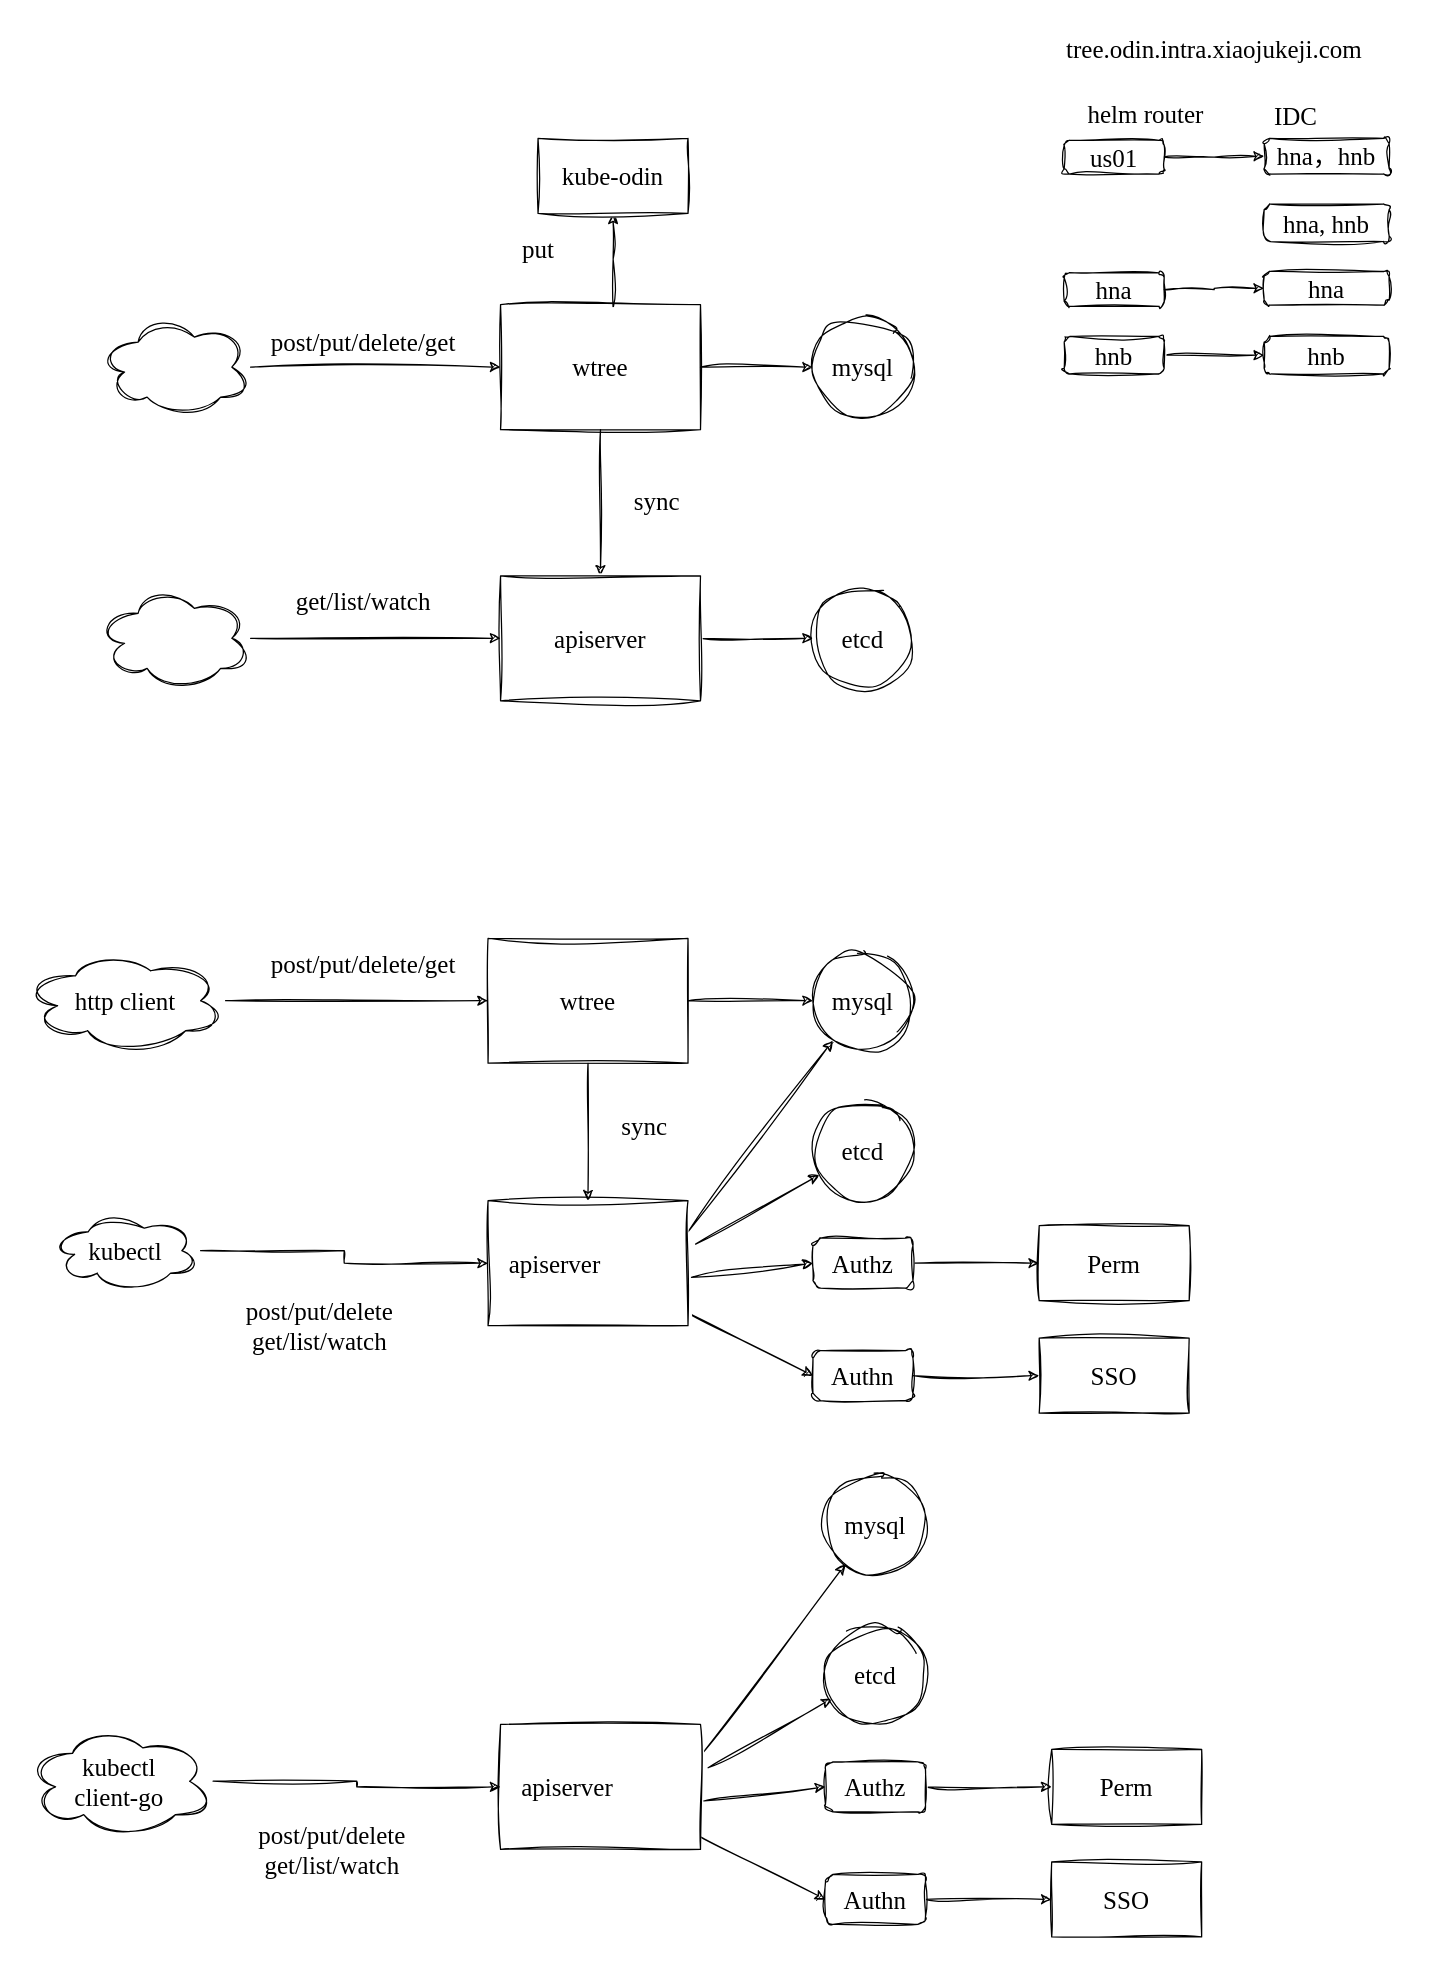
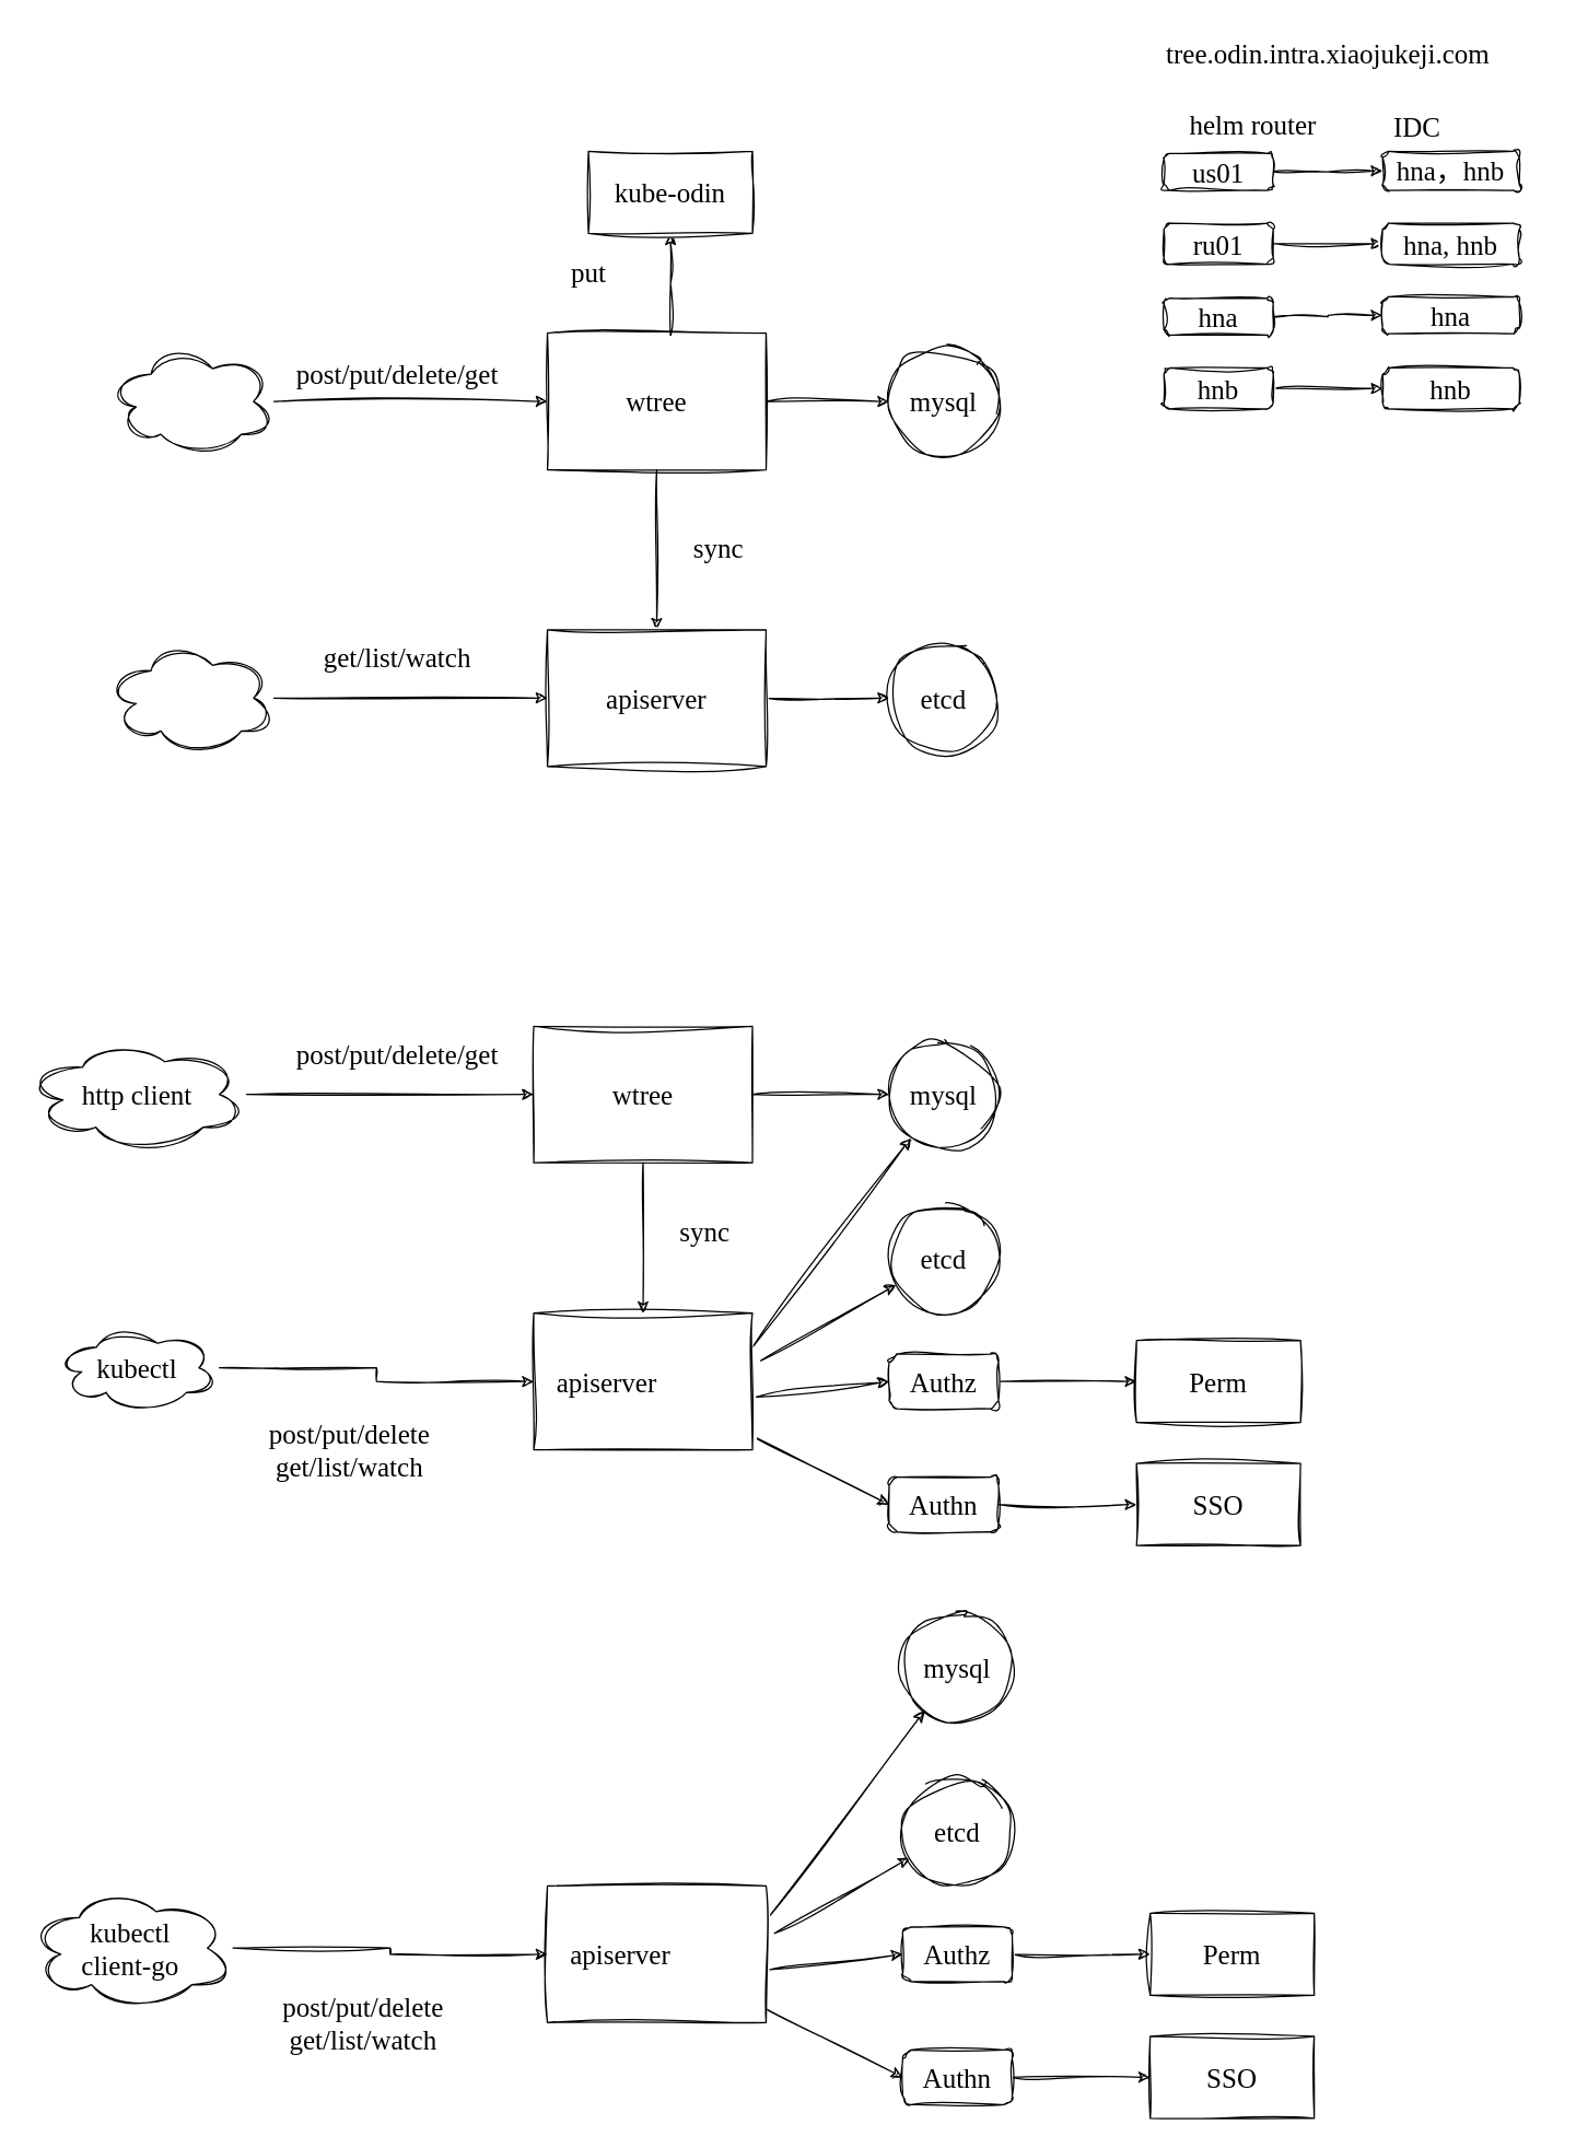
+ <mxCell id="4" value="ru01" style="rounded=1;whiteSpace=wrap;html=1;sketch=1;hachureGap=4;jiggle=2;curveFitting=1;fontFamily=Architects Daughter;fontSource=https%3A%2F%2Ffonts.googleapis.com%2Fcss%3Ffamily%3DArchitects%2BDaughter;fontSize=20;flipV=1;flipH=0;" parent="1" vertex="1"><mxGeometry x="851" y="162.5" width="80" height="30" as="geometry" /></mxCell>
+ <mxCell id="3" style="edgeStyle=orthogonalEdgeStyle;rounded=0;sketch=1;hachureGap=4;jiggle=2;curveFitting=1;orthogonalLoop=1;jettySize=auto;html=1;fontFamily=Architects Daughter;fontSource=https%3A%2F%2Ffonts.googleapis.com%2Fcss%3Ffamily%3DArchitects%2BDaughter;fontSize=16;" parent="1" source="4" target="12" edge="1"><mxGeometry relative="1" as="geometry" /></mxCell>
